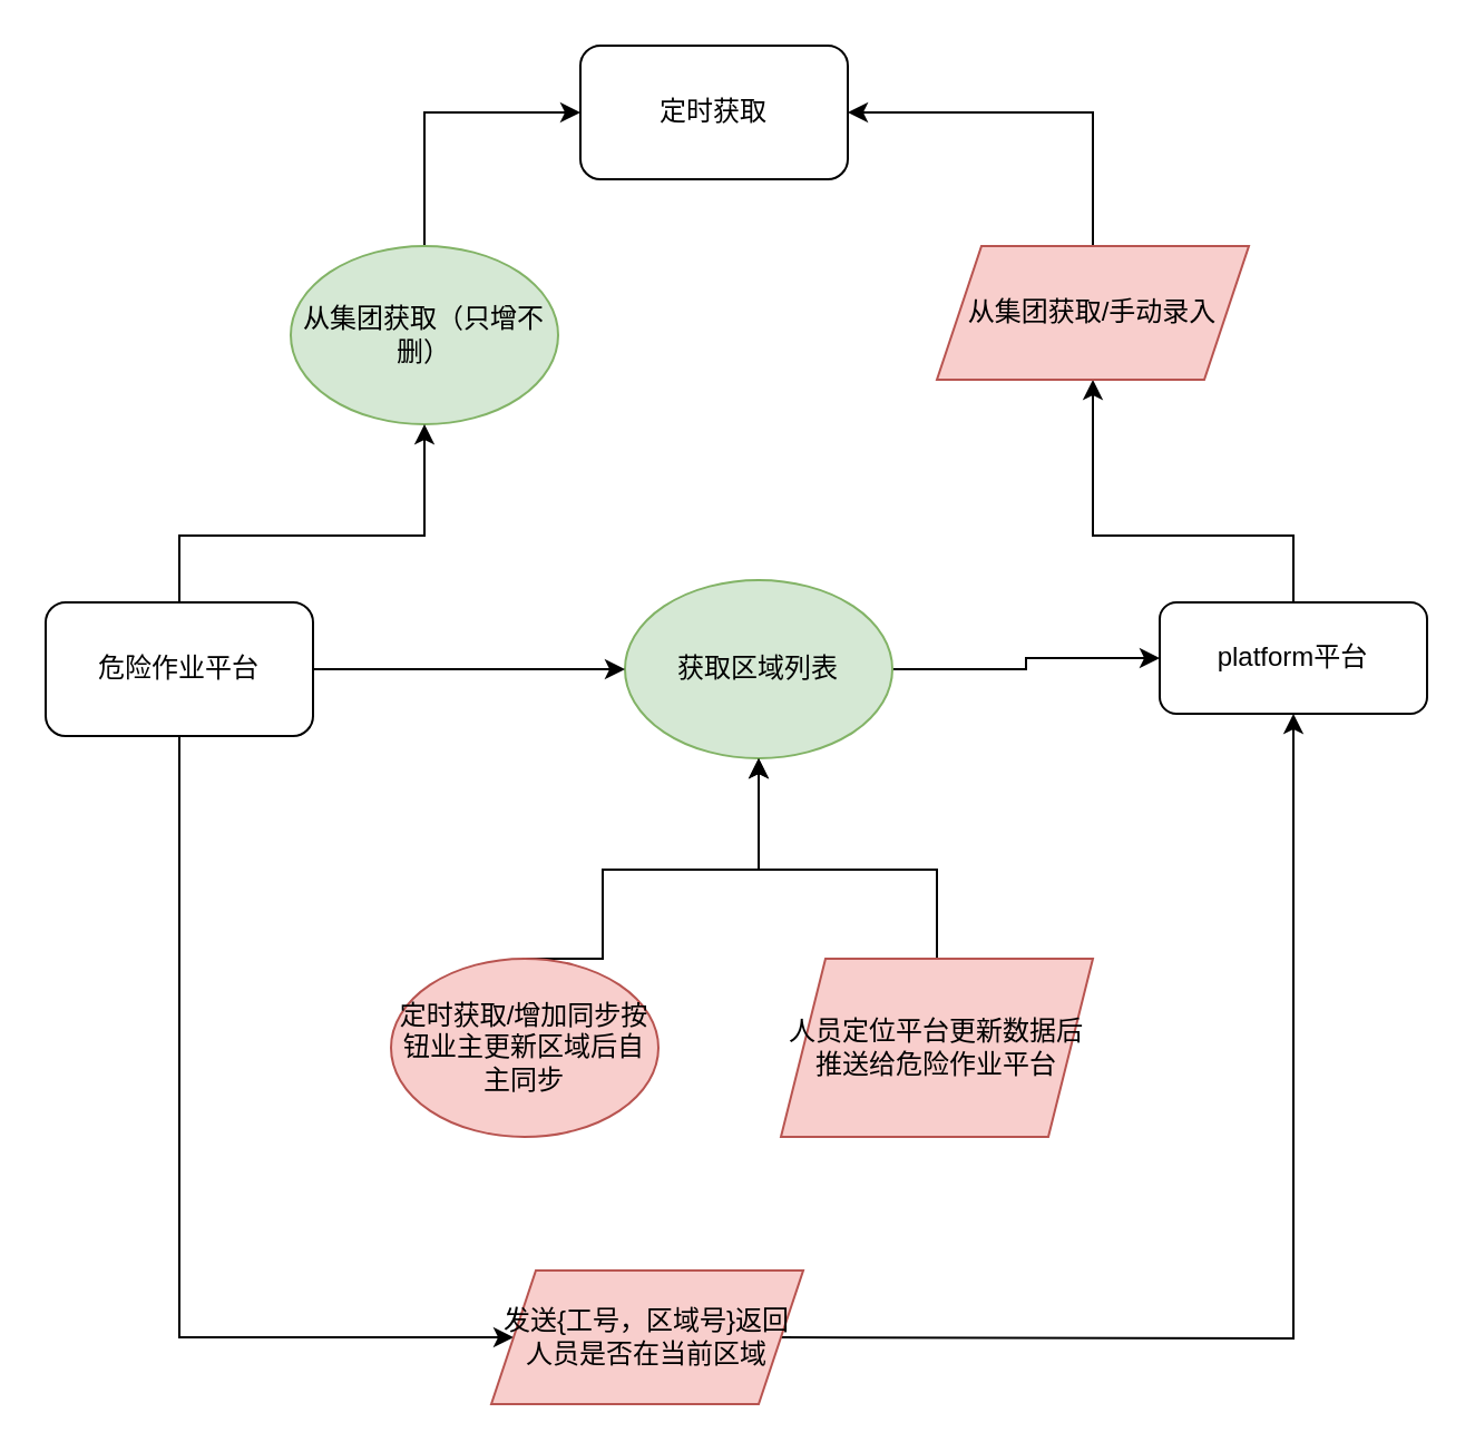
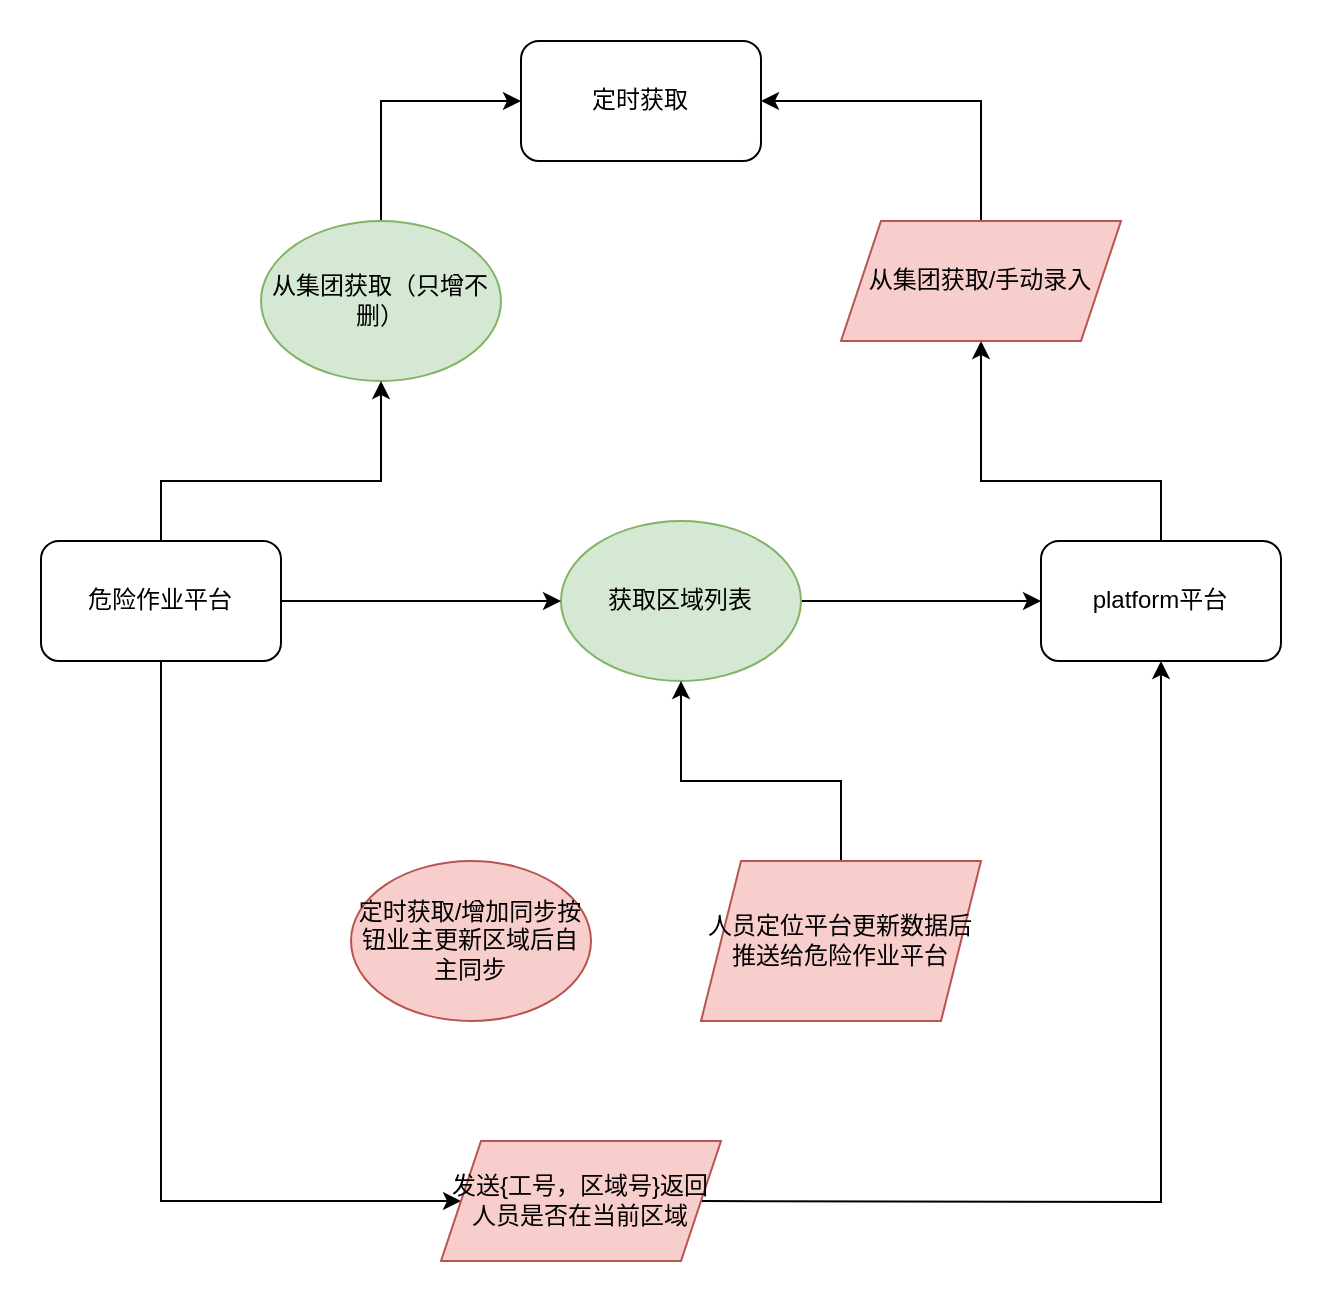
- <mxCell id="9" value="platform平台" style="rounded=1;whiteSpace=wrap;html=1;" vertex="1" parent="1"><mxGeometry x="520" y="270" width="120" height="50" as="geometry" /></mxCell>
+ <mxCell id="9" value="platform平台" style="rounded=1;whiteSpace=wrap;html=1;" vertex="1" parent="1"><mxGeometry x="520" y="270" width="120" height="60" as="geometry" /></mxCell>
- <mxCell id="17" style="edgeStyle=orthogonalEdgeStyle;rounded=0;orthogonalLoop=1;jettySize=auto;html=1;exitX=0.5;exitY=0;exitDx=0;exitDy=0;entryX=0.5;entryY=1;entryDx=0;entryDy=0;" edge="1" parent="1" source="18" target="12"><mxGeometry relative="1" as="geometry"><Array as="points"><mxPoint x="270" y="390" /><mxPoint x="340" y="390" /></Array></mxGeometry></mxCell>
